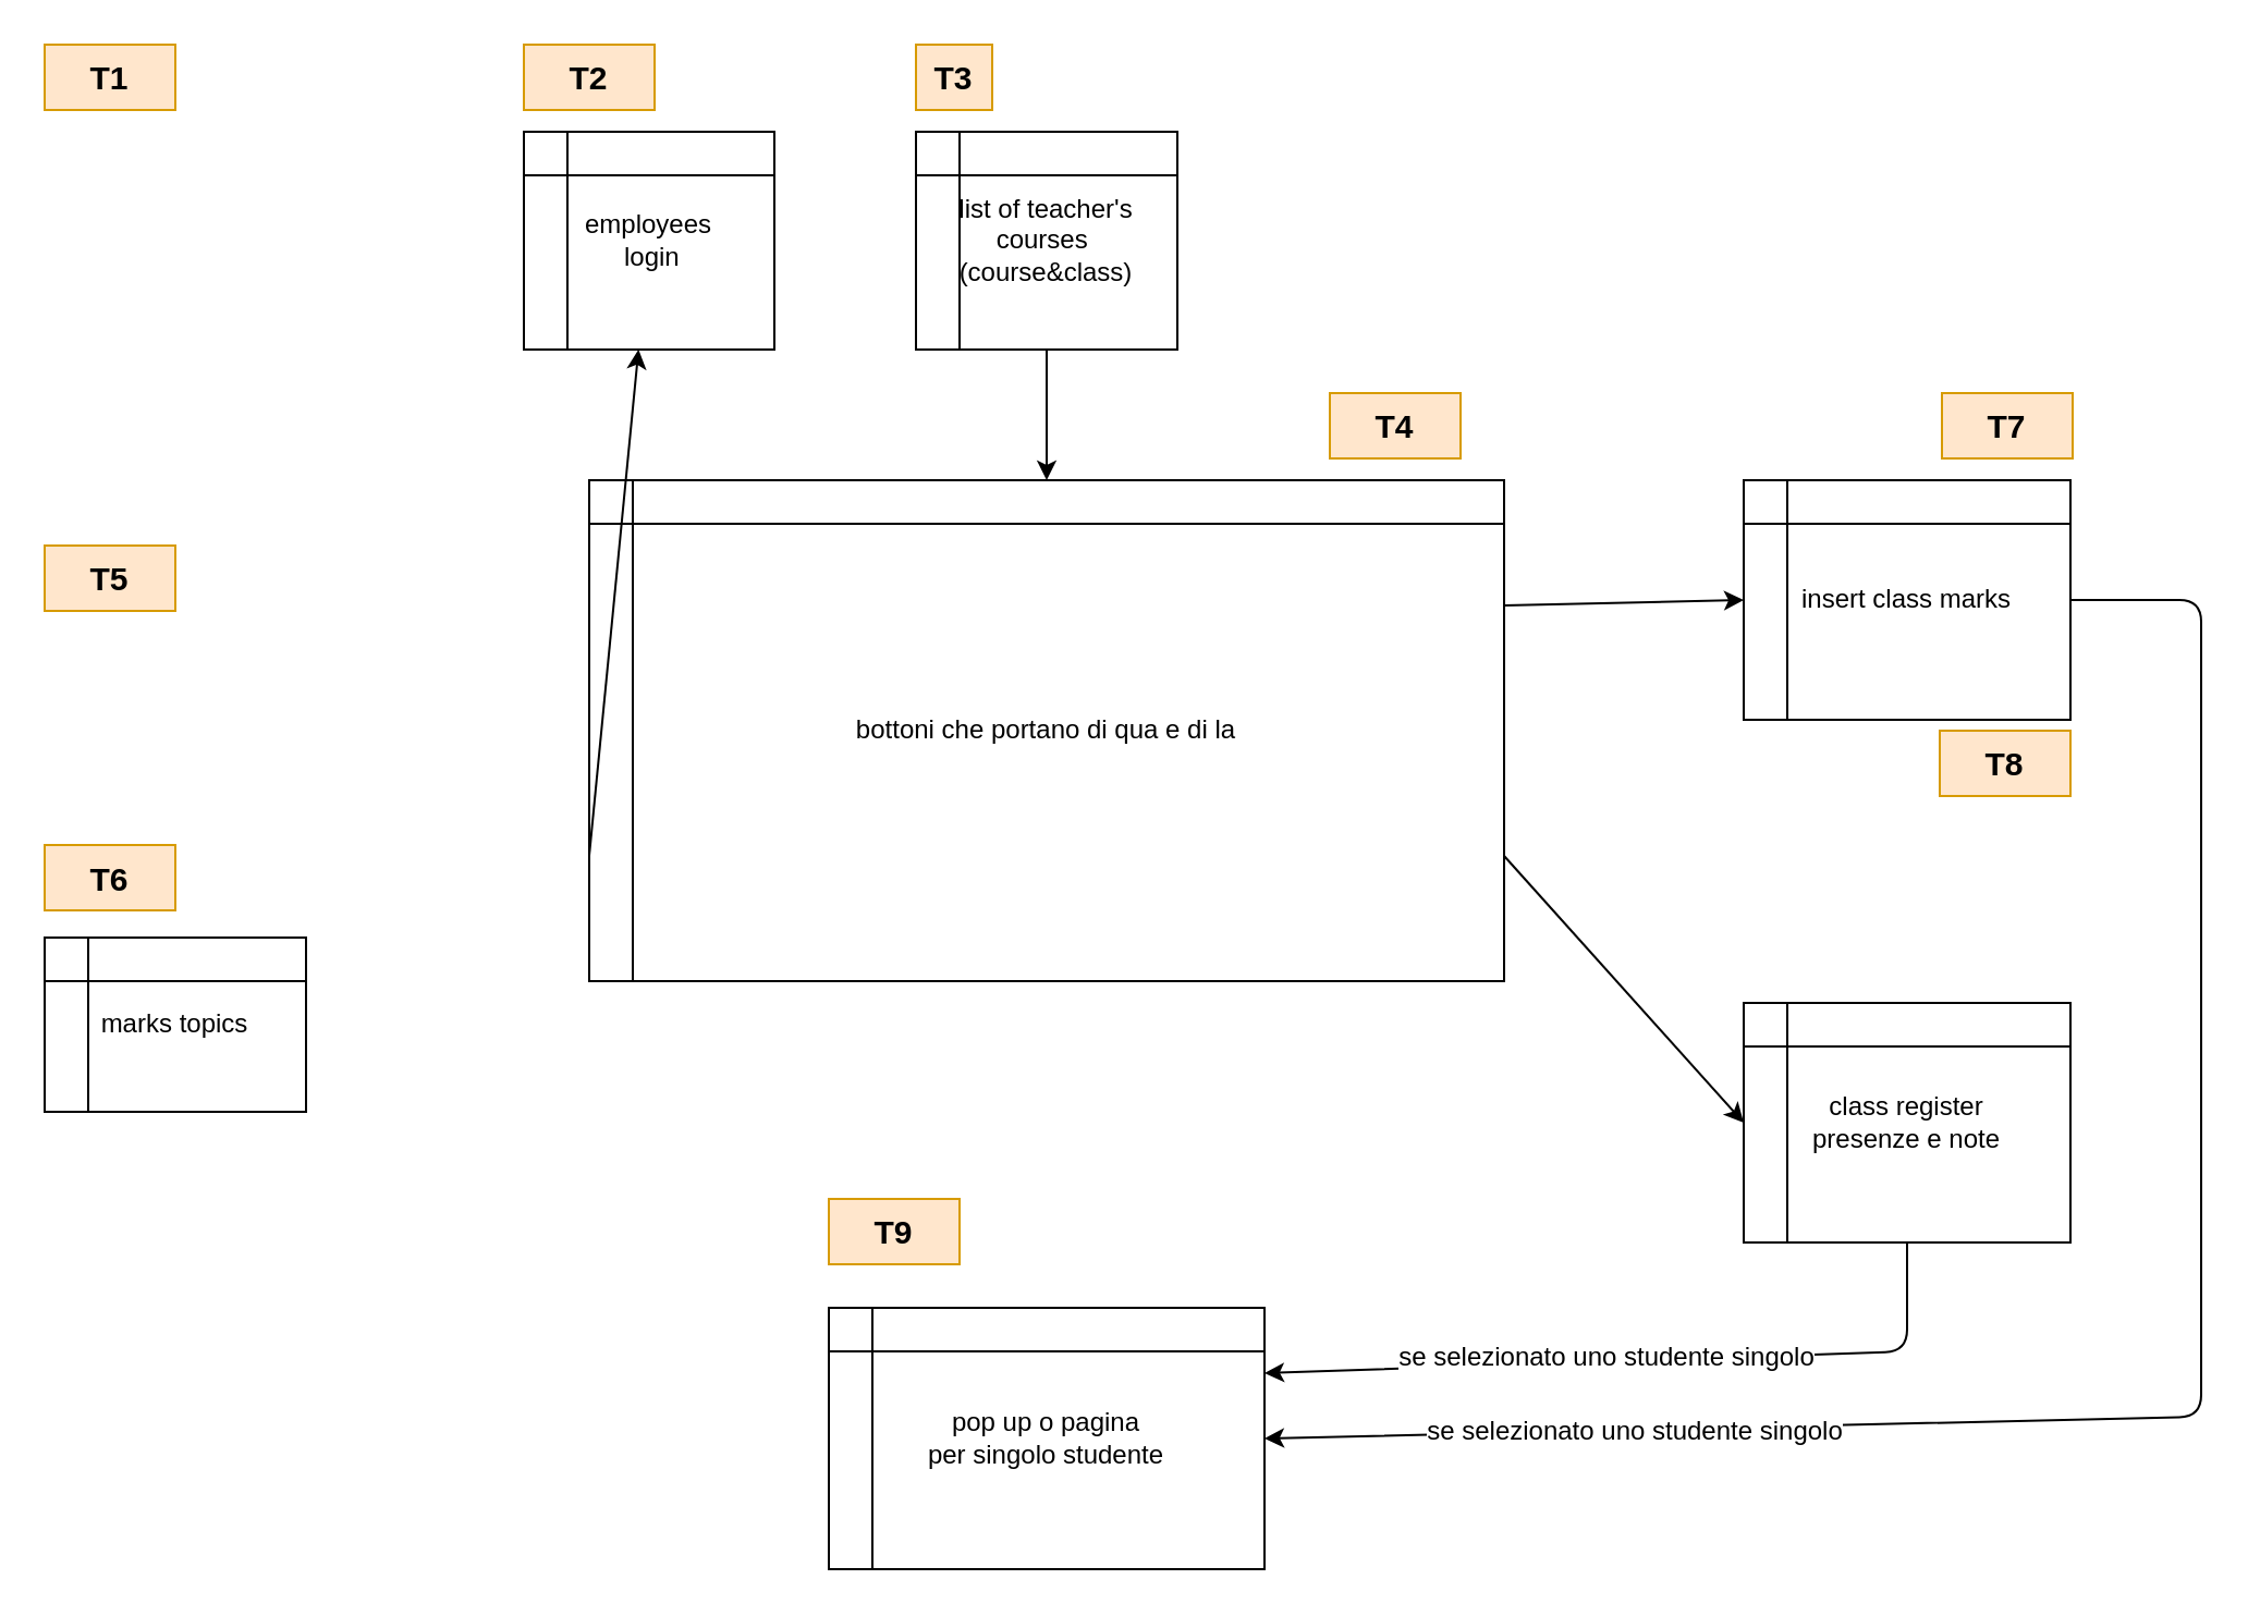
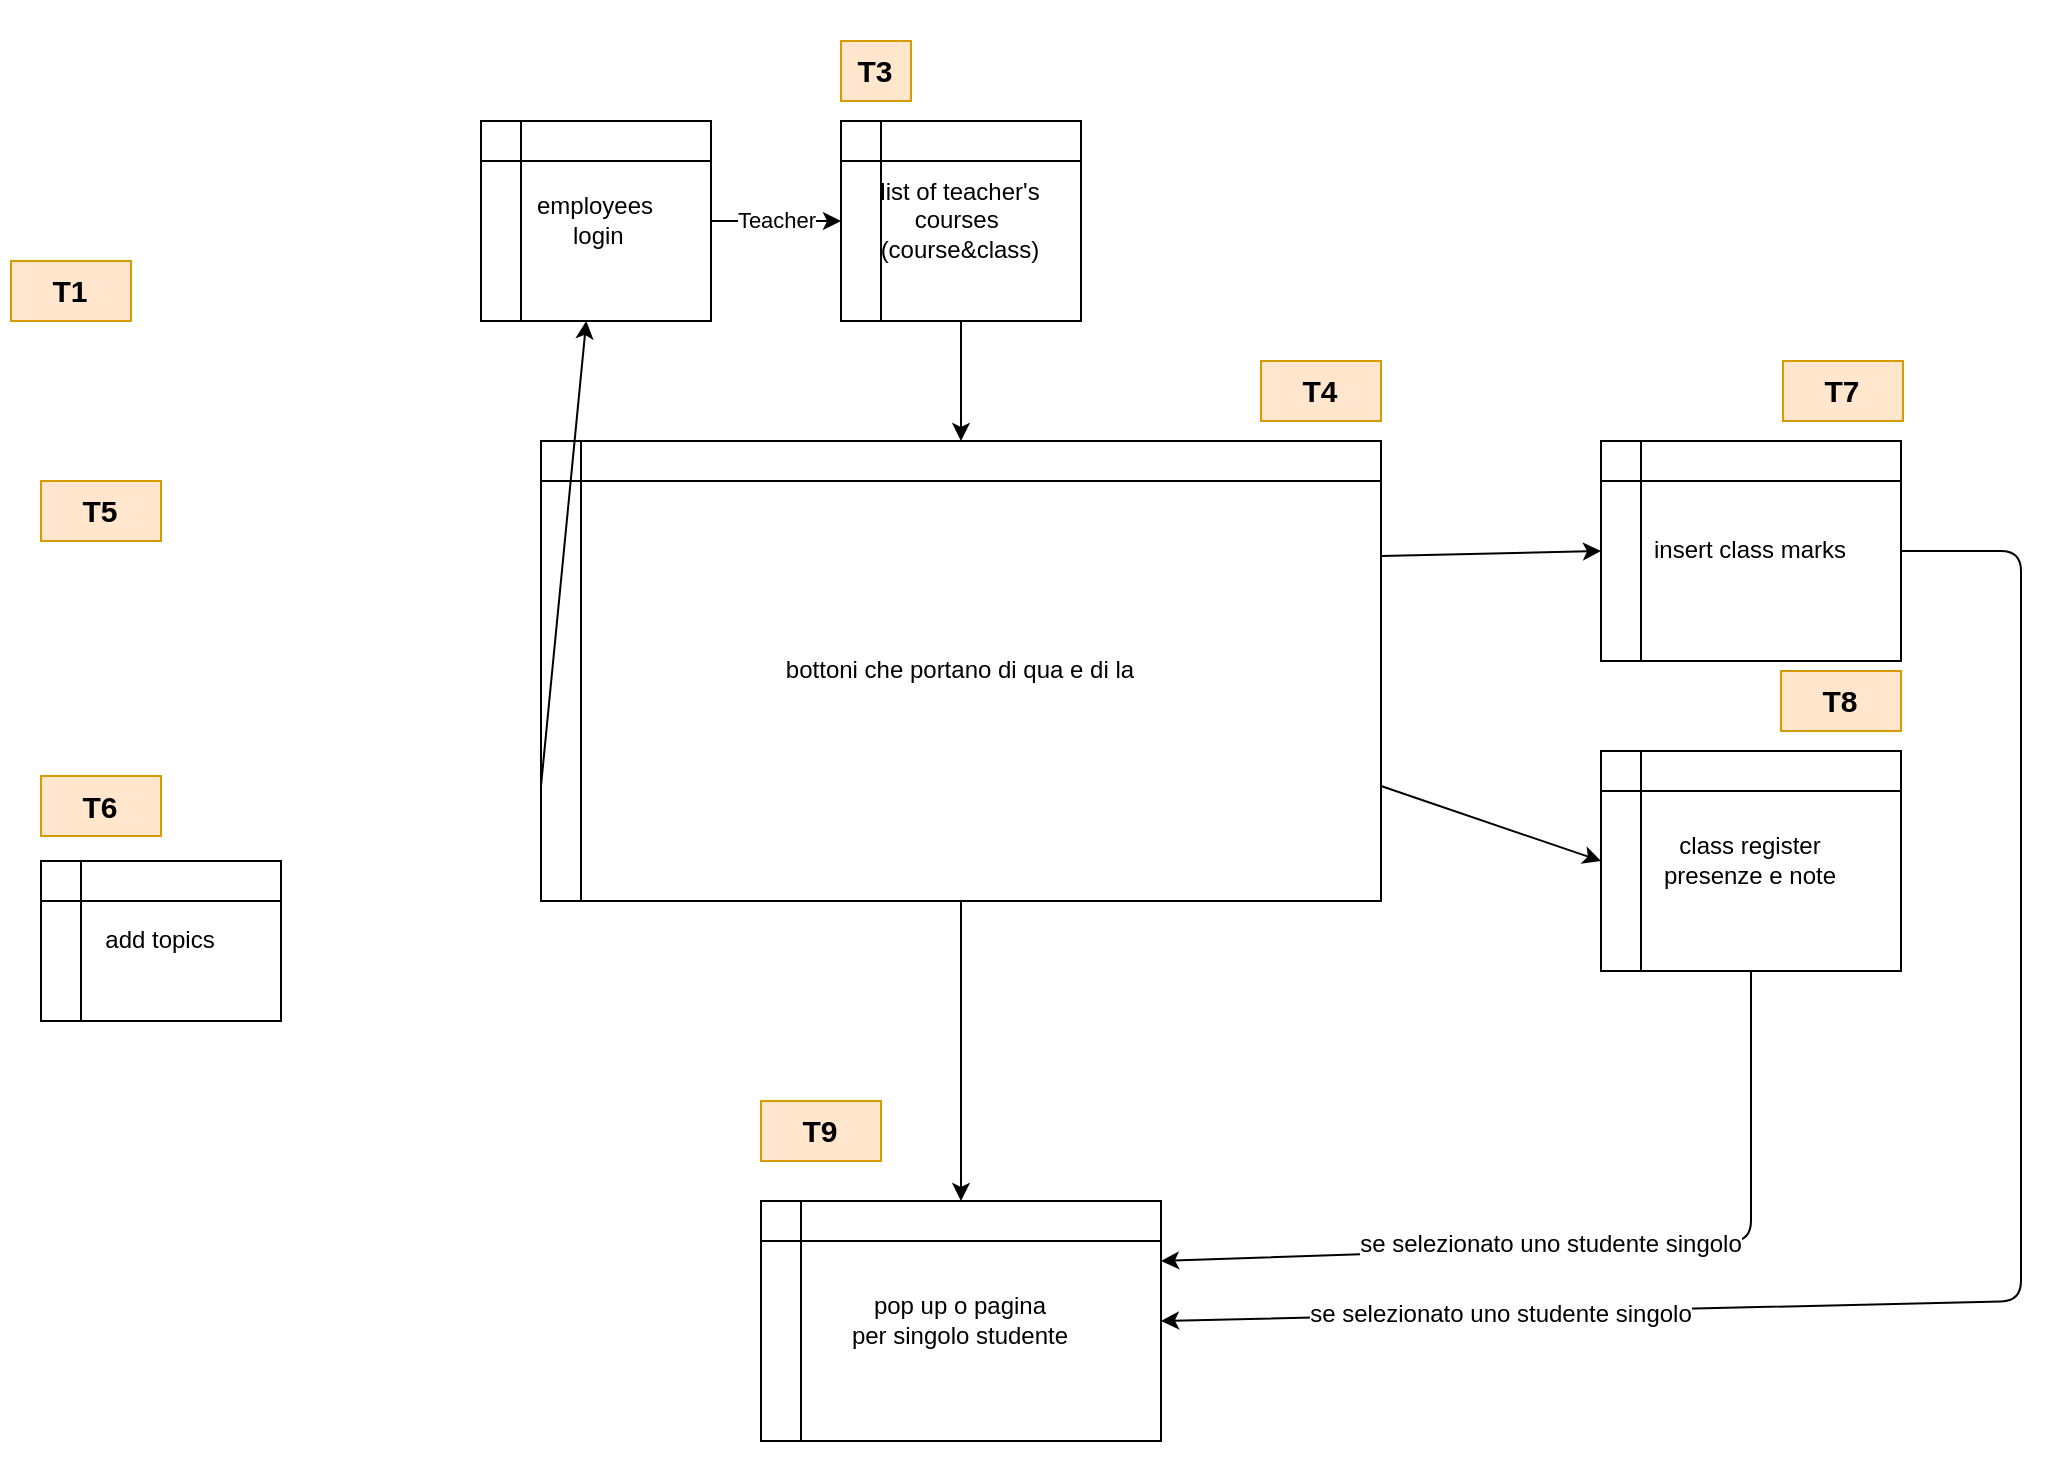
- <mxCell id="20" value="T1" style="text;html=1;strokeColor=#d79b00;fillColor=#ffe6cc;align=center;verticalAlign=middle;whiteSpace=wrap;rounded=0;fontStyle=1;fontSize=15;" vertex="1" parent="1"><mxGeometry x="20" y="20" width="60" height="30" as="geometry" /></mxCell>
+ <mxCell id="20" value="T1" style="text;html=1;strokeColor=#d79b00;fillColor=#ffe6cc;align=center;verticalAlign=middle;whiteSpace=wrap;rounded=0;fontStyle=1;fontSize=15;" vertex="1" parent="1"><mxGeometry x="5" y="130" width="60" height="30" as="geometry" /></mxCell>
- <mxCell id="21" value="T2" style="text;html=1;strokeColor=#d79b00;fillColor=#ffe6cc;align=center;verticalAlign=middle;whiteSpace=wrap;rounded=0;fontStyle=1;fontSize=15;" vertex="1" parent="1"><mxGeometry x="240" y="20" width="60" height="30" as="geometry" /></mxCell>
+ <mxCell id="3" value="Teacher&lt;br&gt;" style="endArrow=classic;html=1;exitX=1;exitY=0.5;exitDx=0;exitDy=0;" parent="1" source="2" target="5" edge="1"><mxGeometry width="50" height="50" relative="1" as="geometry"><mxPoint x="157.5" y="450" as="sourcePoint" /><mxPoint x="310" y="380" as="targetPoint" /></mxGeometry></mxCell>
- <mxCell id="19" value="T4" style="text;html=1;strokeColor=#d79b00;fillColor=#ffe6cc;align=center;verticalAlign=middle;whiteSpace=wrap;rounded=0;fontStyle=1;fontSize=15;" vertex="1" parent="1"><mxGeometry x="610" y="180" width="60" height="30" as="geometry" /></mxCell>
+ <mxCell id="19" value="T4" style="text;html=1;strokeColor=#d79b00;fillColor=#ffe6cc;align=center;verticalAlign=middle;whiteSpace=wrap;rounded=0;fontStyle=1;fontSize=15;" vertex="1" parent="1"><mxGeometry x="630" y="180" width="60" height="30" as="geometry" /></mxCell>
- <mxCell id="23" value="T5" style="text;html=1;strokeColor=#d79b00;fillColor=#ffe6cc;align=center;verticalAlign=middle;whiteSpace=wrap;rounded=0;fontStyle=1;fontSize=15;" vertex="1" parent="1"><mxGeometry x="20" y="250" width="60" height="30" as="geometry" /></mxCell>
+ <mxCell id="23" value="T5" style="text;html=1;strokeColor=#d79b00;fillColor=#ffe6cc;align=center;verticalAlign=middle;whiteSpace=wrap;rounded=0;fontStyle=1;fontSize=15;" vertex="1" parent="1"><mxGeometry x="20" y="240" width="60" height="30" as="geometry" /></mxCell>
- <mxCell id="8" value="marks topics" style="shape=internalStorage;whiteSpace=wrap;html=1;backgroundOutline=1;" vertex="1" parent="1"><mxGeometry x="20" y="430" width="120" height="80" as="geometry" /></mxCell>
+ <mxCell id="8" value="add topics" style="shape=internalStorage;whiteSpace=wrap;html=1;backgroundOutline=1;" vertex="1" parent="1"><mxGeometry x="20" y="430" width="120" height="80" as="geometry" /></mxCell>
- <mxCell id="12" value="class register&lt;br&gt;presenze e note" style="shape=internalStorage;whiteSpace=wrap;html=1;backgroundOutline=1;" vertex="1" parent="1"><mxGeometry x="800" y="460" width="150" height="110" as="geometry" /></mxCell>
+ <mxCell id="12" value="class register&lt;br&gt;presenze e note" style="shape=internalStorage;whiteSpace=wrap;html=1;backgroundOutline=1;" vertex="1" parent="1"><mxGeometry x="800" y="375" width="150" height="110" as="geometry" /></mxCell>
+ <mxCell id="6" style="edgeStyle=orthogonalEdgeStyle;rounded=0;orthogonalLoop=1;jettySize=auto;html=1;entryX=0.5;entryY=0;entryDx=0;entryDy=0;" edge="1" parent="1" source="7" target="14"><mxGeometry relative="1" as="geometry" /></mxCell>
